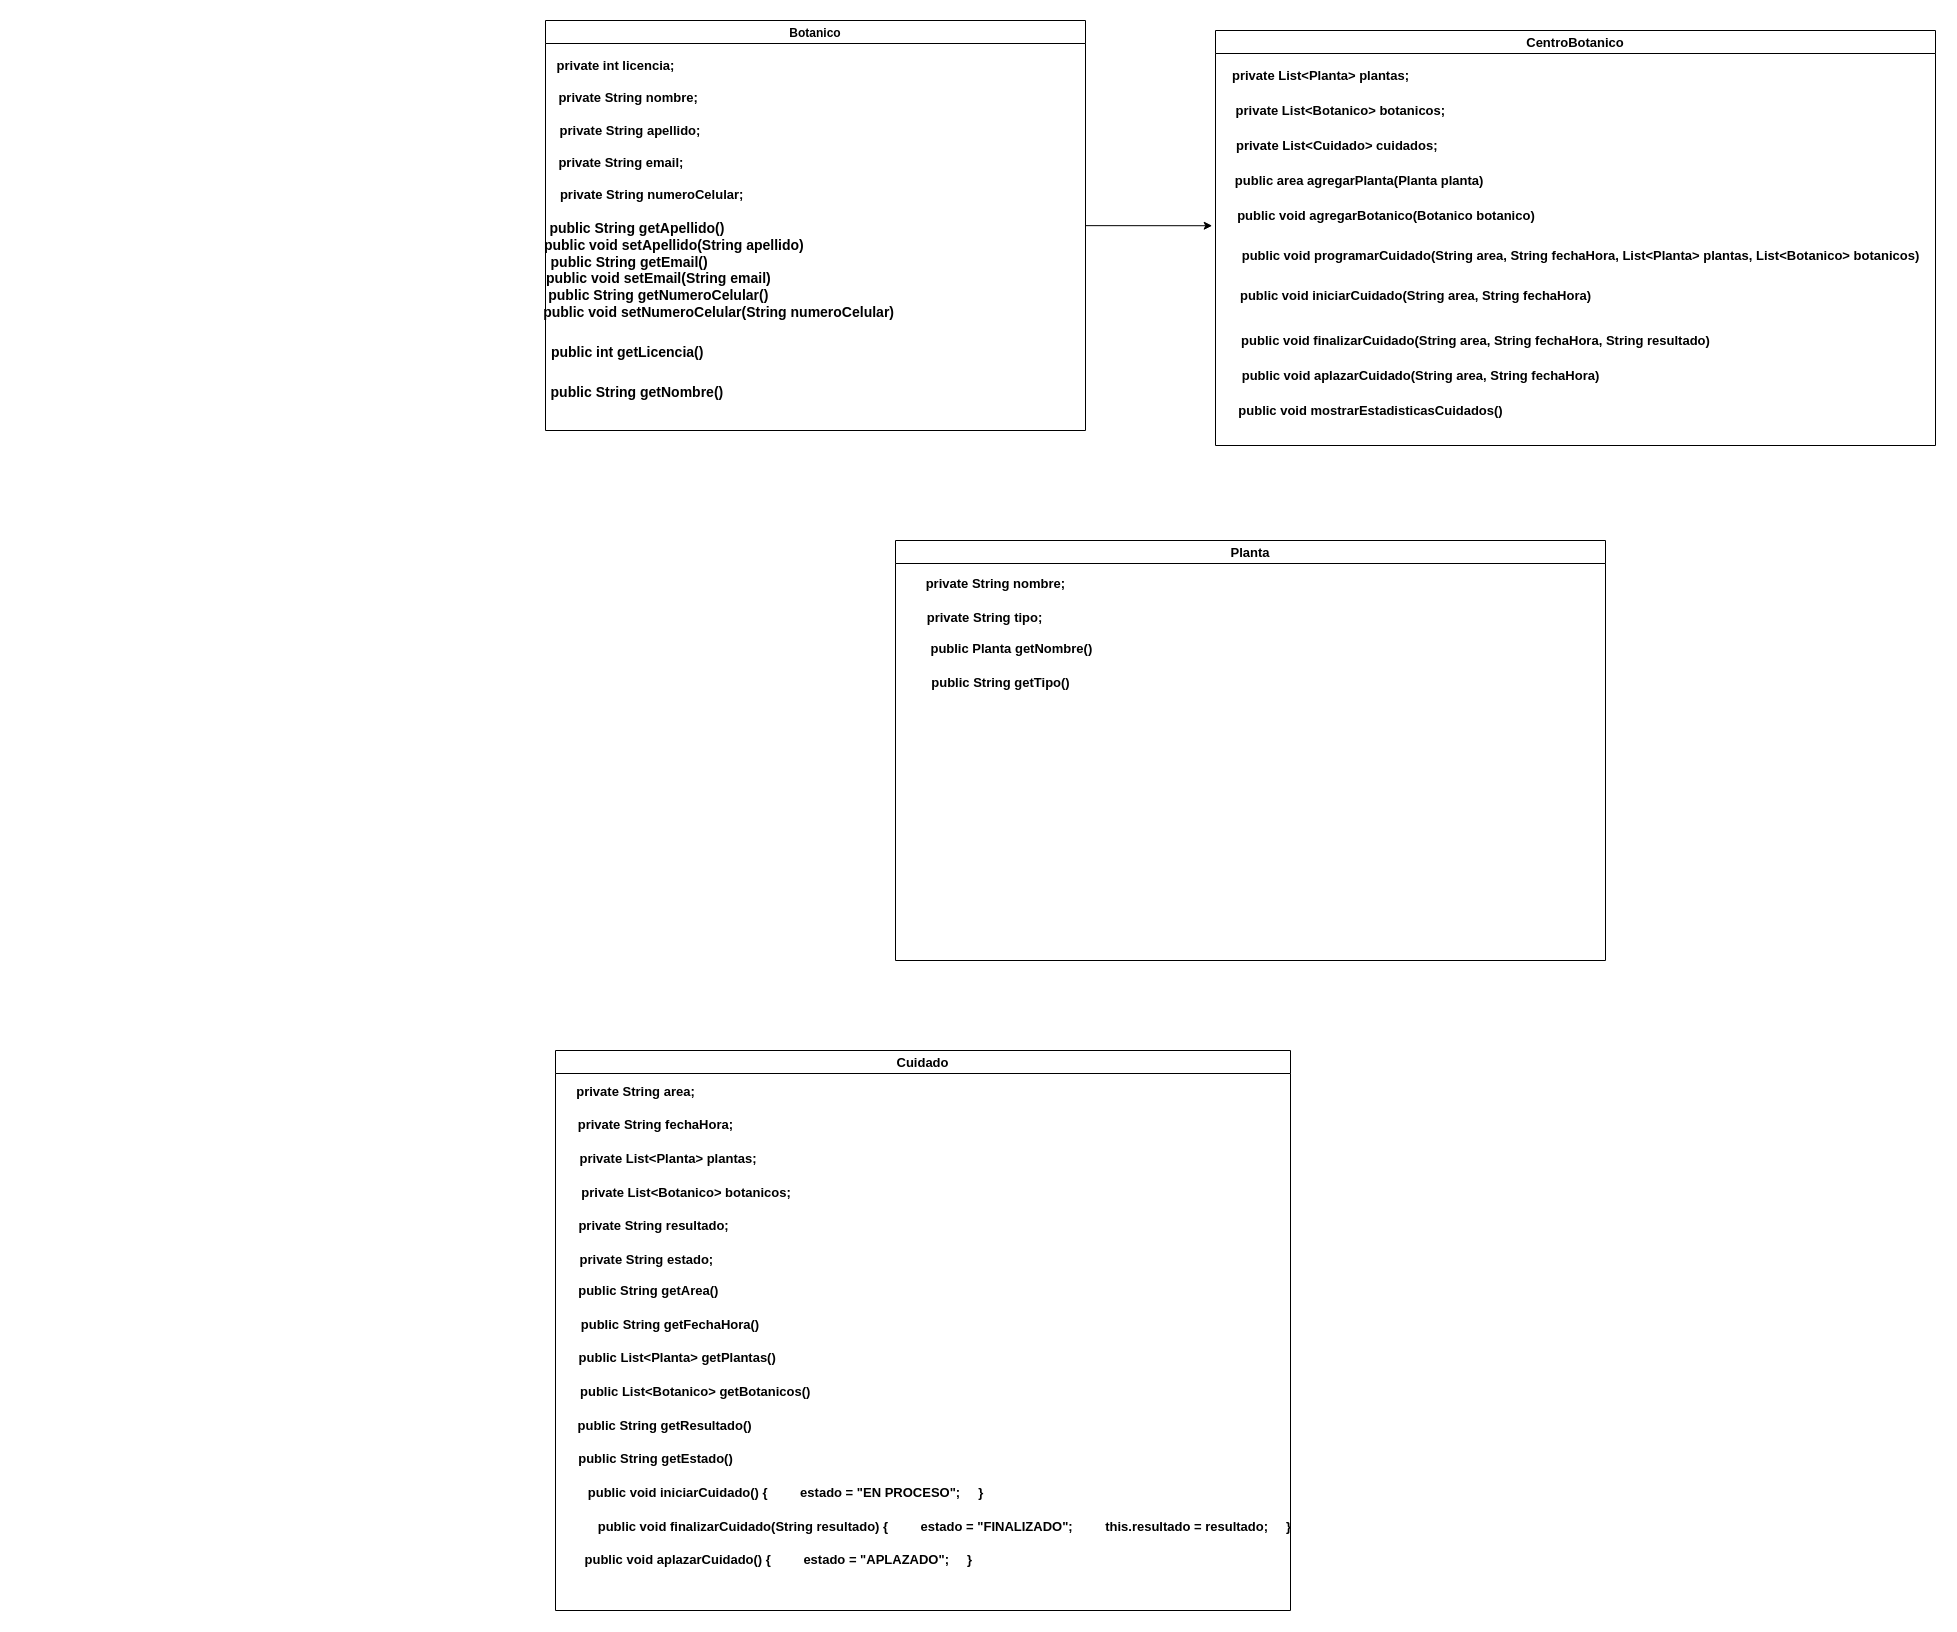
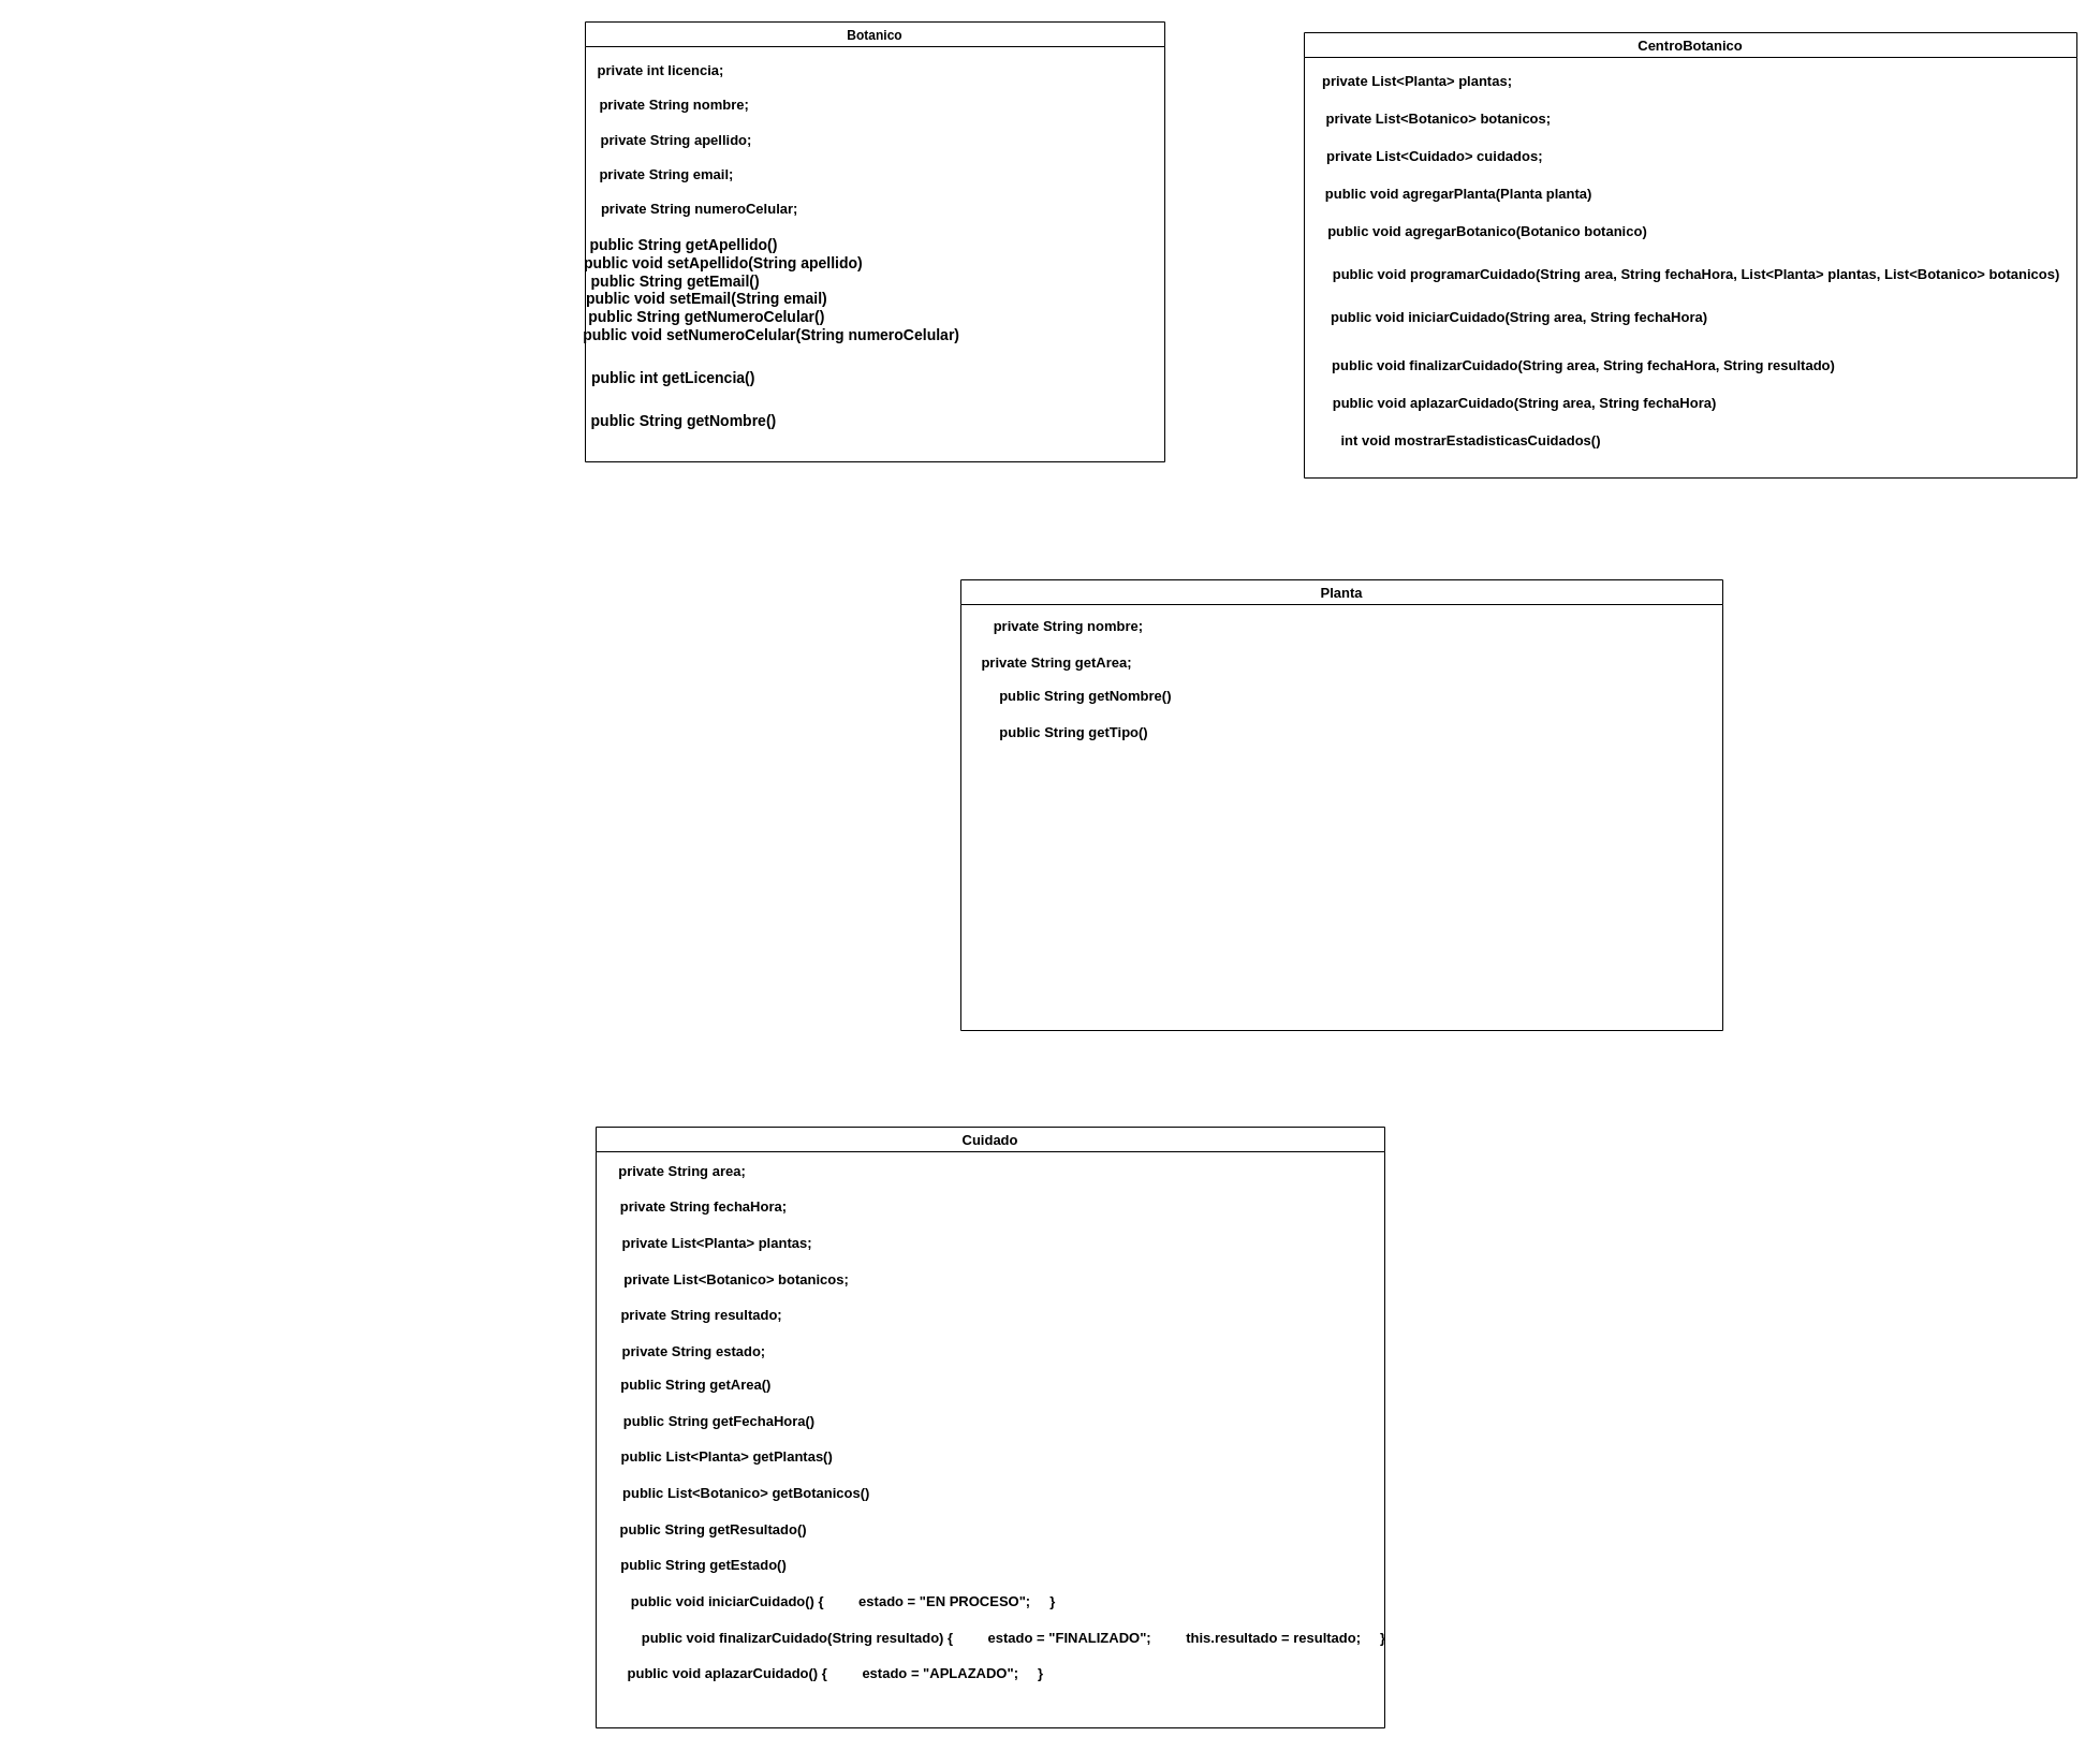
- <mxCell id="8" value="&lt;h5&gt;&lt;font style=&quot;font-size: 13px;&quot;&gt;&amp;nbsp; public area agregarPlanta(Planta planta)&lt;/font&gt;&lt;/h5&gt;" style="text;html=1;align=center;verticalAlign=middle;resizable=0;points=[];autosize=1;strokeColor=none;fillColor=none;" parent="6" vertex="1"><mxGeometry y="120" width="280" height="60" as="geometry" /></mxCell>
+ <mxCell id="8" value="&lt;h5&gt;&lt;font style=&quot;font-size: 13px;&quot;&gt;&amp;nbsp; public void agregarPlanta(Planta planta)&lt;/font&gt;&lt;/h5&gt;" style="text;html=1;align=center;verticalAlign=middle;resizable=0;points=[];autosize=1;strokeColor=none;fillColor=none;" parent="6" vertex="1"><mxGeometry y="120" width="280" height="60" as="geometry" /></mxCell>
- <mxCell id="2" style="edgeStyle=none;html=1;entryX=0.005;entryY=0.646;entryDx=0;entryDy=0;entryPerimeter=0;" edge="1" parent="1" source="3" target="10"><mxGeometry relative="1" as="geometry" /></mxCell>
- <mxCell id="15" value="&lt;h5 style=&quot;&quot;&gt;&lt;font style=&quot;font-size: 13px;&quot;&gt;public void mostrarEstadisticasCuidados()&lt;/font&gt;&lt;/h5&gt;" style="text;html=1;align=center;verticalAlign=middle;resizable=0;points=[];autosize=1;strokeColor=none;fillColor=none;fontSize=13;" parent="6" vertex="1"><mxGeometry x="10" y="345" width="290" height="70" as="geometry" /></mxCell>
+ <mxCell id="15" value="&lt;h5 style=&quot;&quot;&gt;&lt;font style=&quot;font-size: 13px;&quot;&gt;int void mostrarEstadisticasCuidados()&lt;/font&gt;&lt;/h5&gt;" style="text;html=1;align=center;verticalAlign=middle;resizable=0;points=[];autosize=1;strokeColor=none;fillColor=none;fontSize=13;" parent="6" vertex="1"><mxGeometry x="10" y="345" width="290" height="70" as="geometry" /></mxCell>
- <mxCell id="20" value="&lt;h5 style=&quot;&quot;&gt;&lt;font style=&quot;font-size: 13px;&quot;&gt;&amp;nbsp; &amp;nbsp; &amp;nbsp; &amp;nbsp; &amp;nbsp; private String nombre;&amp;nbsp; &amp;nbsp;&amp;nbsp;&lt;/font&gt;&lt;/h5&gt;&lt;h5 style=&quot;&quot;&gt;&lt;font style=&quot;font-size: 13px;&quot;&gt;private String tipo;&lt;/font&gt;&lt;/h5&gt;" style="text;html=1;align=center;verticalAlign=middle;resizable=0;points=[];autosize=1;strokeColor=none;fillColor=none;fontSize=13;" parent="19" vertex="1"><mxGeometry x="-16" y="10" width="210" height="100" as="geometry" /></mxCell>
+ <mxCell id="20" value="&lt;h5 style=&quot;&quot;&gt;&lt;font style=&quot;font-size: 13px;&quot;&gt;&amp;nbsp; &amp;nbsp; &amp;nbsp; &amp;nbsp; &amp;nbsp; private String nombre;&amp;nbsp; &amp;nbsp;&amp;nbsp;&lt;/font&gt;&lt;/h5&gt;&lt;h5 style=&quot;&quot;&gt;&lt;font style=&quot;font-size: 13px;&quot;&gt;private String getArea;&lt;/font&gt;&lt;/h5&gt;" style="text;html=1;align=center;verticalAlign=middle;resizable=0;points=[];autosize=1;strokeColor=none;fillColor=none;fontSize=13;" parent="19" vertex="1"><mxGeometry x="-16" y="10" width="210" height="100" as="geometry" /></mxCell>
- <mxCell id="21" value="&lt;h5 style=&quot;&quot;&gt;&lt;font style=&quot;font-size: 13px;&quot;&gt;&amp;nbsp; &amp;nbsp; &amp;nbsp; &amp;nbsp; &amp;nbsp; &amp;nbsp; public Planta getNombre()&amp;nbsp; &amp;nbsp; &amp;nbsp;&amp;nbsp;&lt;/font&gt;&lt;/h5&gt;&lt;h5 style=&quot;&quot;&gt;&lt;font style=&quot;font-size: 13px;&quot;&gt;&amp;nbsp;public String getTipo()&amp;nbsp;&lt;/font&gt;&lt;/h5&gt;" style="text;html=1;align=center;verticalAlign=middle;resizable=0;points=[];autosize=1;strokeColor=none;fillColor=none;fontSize=13;" parent="19" vertex="1"><mxGeometry x="-20" y="75" width="250" height="100" as="geometry" /></mxCell>
+ <mxCell id="21" value="&lt;h5 style=&quot;&quot;&gt;&lt;font style=&quot;font-size: 13px;&quot;&gt;&amp;nbsp; &amp;nbsp; &amp;nbsp; &amp;nbsp; &amp;nbsp; &amp;nbsp; public String getNombre()&amp;nbsp; &amp;nbsp; &amp;nbsp;&amp;nbsp;&lt;/font&gt;&lt;/h5&gt;&lt;h5 style=&quot;&quot;&gt;&lt;font style=&quot;font-size: 13px;&quot;&gt;&amp;nbsp;public String getTipo()&amp;nbsp;&lt;/font&gt;&lt;/h5&gt;" style="text;html=1;align=center;verticalAlign=middle;resizable=0;points=[];autosize=1;strokeColor=none;fillColor=none;fontSize=13;" parent="19" vertex="1"><mxGeometry x="-20" y="75" width="250" height="100" as="geometry" /></mxCell>
